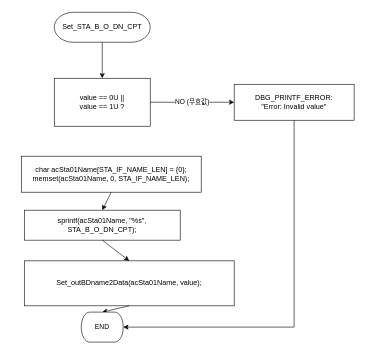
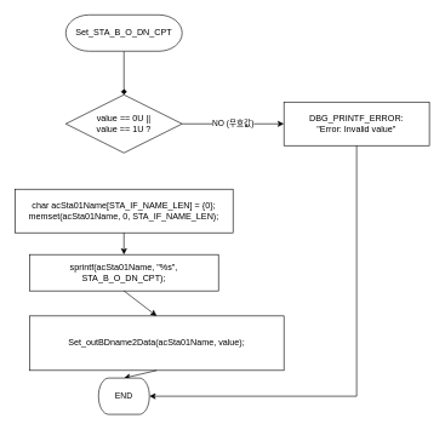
- <mxCell id="7" value="" style="endArrow=classic;html=1;rounded=0;exitX=0.5;exitY=1;exitDx=0;exitDy=0;entryX=0.5;entryY=0;entryDx=0;entryDy=0;exitPerimeter=0;" parent="1" source="13" target="2" edge="1"><mxGeometry width="50" height="50" relative="1" as="geometry"><mxPoint x="170" y="90" as="sourcePoint" /><mxPoint x="170" y="130" as="targetPoint" /></mxGeometry></mxCell>
+ <mxCell id="7" value="" style="endArrow=diamond;html=1;rounded=0;exitX=0.5;exitY=1;exitDx=0;exitDy=0;entryX=0.5;entryY=0;entryDx=0;entryDy=0;exitPerimeter=0;" parent="1" source="13" target="2" edge="1"><mxGeometry width="50" height="50" relative="1" as="geometry"><mxPoint x="170" y="90" as="sourcePoint" /><mxPoint x="170" y="130" as="targetPoint" /></mxGeometry></mxCell>
- <mxCell id="2" value="value == 0U ||&#10;value == 1U ?" style="whiteSpace=wrap;html=1;strokeWidth=1;fontStyle=0;fillColor=none;strokeColor=#000000;rounded=0;" parent="1" vertex="1"><mxGeometry x="90" y="130" width="160" height="80" as="geometry" /></mxCell>
+ <mxCell id="2" value="value == 0U ||&#10;value == 1U ?" style="rhombus;whiteSpace=wrap;html=1;strokeWidth=1;fontStyle=0;fillColor=none;strokeColor=#000000;" parent="1" vertex="1"><mxGeometry x="90" y="130" width="160" height="80" as="geometry" /></mxCell>
- <mxCell id="3" value="char acSta01Name[STA_IF_NAME_LEN] = {0};&#10;memset(acSta01Name, 0, STA_IF_NAME_LEN);" style="rounded=0;whiteSpace=wrap;html=1;strokeWidth=1;fontStyle=0;fillColor=none;strokeColor=#000000;" parent="1" vertex="1"><mxGeometry x="35" y="260" width="300" height="60" as="geometry" /></mxCell>
+ <mxCell id="3" value="char acSta01Name[STA_IF_NAME_LEN] = {0};&#10;memset(acSta01Name, 0, STA_IF_NAME_LEN);" style="rounded=0;whiteSpace=wrap;html=1;strokeWidth=1;fontStyle=0;fillColor=none;strokeColor=#000000;" parent="1" vertex="1"><mxGeometry x="20" y="260" width="300" height="60" as="geometry" /></mxCell>
